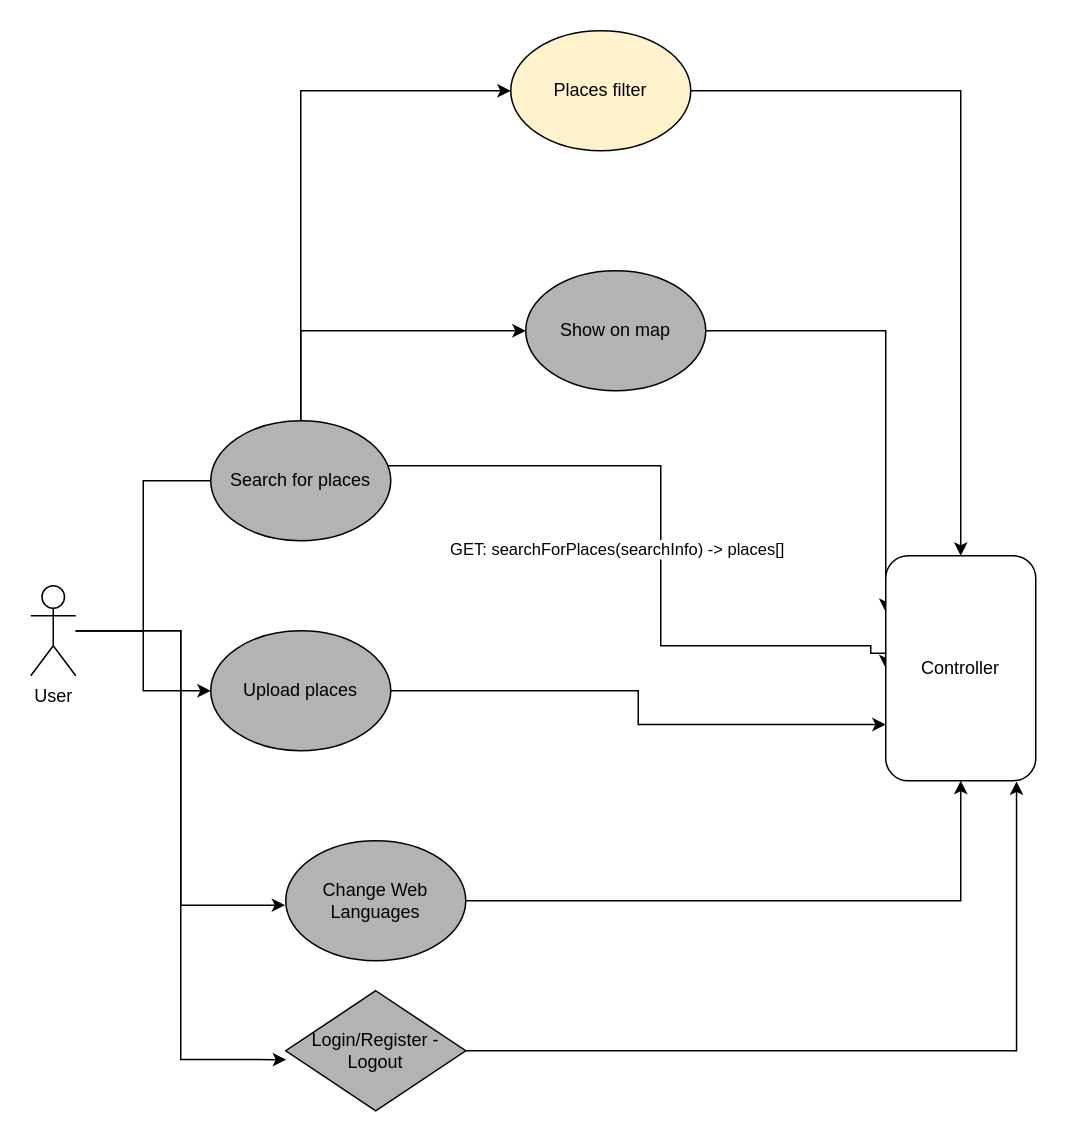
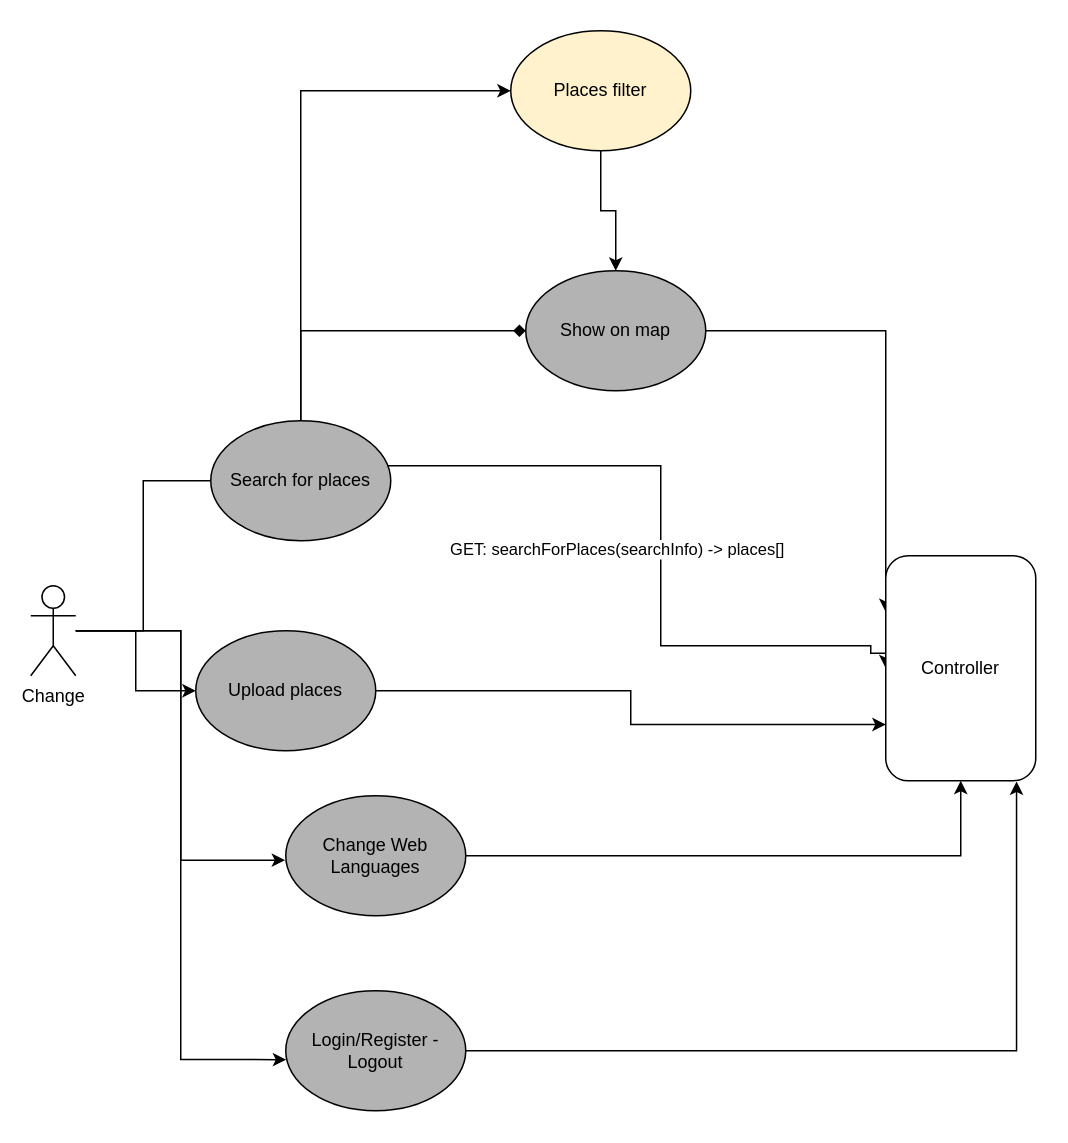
- <mxCell id="14" style="edgeStyle=orthogonalEdgeStyle;rounded=0;orthogonalLoop=1;jettySize=auto;html=1;" edge="1" parent="1" source="15" target="22"><mxGeometry relative="1" as="geometry" /></mxCell>
+ <mxCell id="14" style="edgeStyle=orthogonalEdgeStyle;rounded=0;orthogonalLoop=1;jettySize=auto;html=1;" edge="1" parent="1" source="15" target="17"><mxGeometry relative="1" as="geometry" /></mxCell>
- <mxCell id="7" style="edgeStyle=orthogonalEdgeStyle;rounded=0;orthogonalLoop=1;jettySize=auto;html=1;entryX=0;entryY=0.5;entryDx=0;entryDy=0;" edge="1" parent="1" source="11" target="17"><mxGeometry relative="1" as="geometry"><Array as="points"><mxPoint x="200" y="220" /></Array></mxGeometry></mxCell>
+ <mxCell id="7" style="edgeStyle=orthogonalEdgeStyle;rounded=0;orthogonalLoop=1;jettySize=auto;html=1;entryX=0;entryY=0.5;entryDx=0;entryDy=0;endArrow=diamond;" edge="1" parent="1" source="11" target="17"><mxGeometry relative="1" as="geometry"><Array as="points"><mxPoint x="200" y="220" /></Array></mxGeometry></mxCell>
- <mxCell id="13" value="Upload places" style="ellipse;whiteSpace=wrap;html=1;fillColor=#B3B3B3;" vertex="1" parent="1"><mxGeometry x="140" y="420" width="120" height="80" as="geometry" /></mxCell>
+ <mxCell id="13" value="Upload places" style="ellipse;whiteSpace=wrap;html=1;fillColor=#B3B3B3;" vertex="1" parent="1"><mxGeometry x="130" y="420" width="120" height="80" as="geometry" /></mxCell>
- <mxCell id="6" value="User" style="shape=umlActor;verticalLabelPosition=bottom;verticalAlign=top;html=1;outlineConnect=0;" vertex="1" parent="1"><mxGeometry x="20" y="390" width="30" height="60" as="geometry" /></mxCell>
+ <mxCell id="6" value="Change" style="shape=umlActor;verticalLabelPosition=bottom;verticalAlign=top;html=1;outlineConnect=0;" vertex="1" parent="1"><mxGeometry x="20" y="390" width="30" height="60" as="geometry" /></mxCell>
- <mxCell id="19" value="Change Web &lt;br&gt;Languages" style="ellipse;whiteSpace=wrap;html=1;fillColor=#B3B3B3;" vertex="1" parent="1"><mxGeometry x="190" y="560" width="120" height="80" as="geometry" /></mxCell>
+ <mxCell id="19" value="Change Web &lt;br&gt;Languages" style="ellipse;whiteSpace=wrap;html=1;fillColor=#B3B3B3;" vertex="1" parent="1"><mxGeometry x="190" y="530" width="120" height="80" as="geometry" /></mxCell>
- <mxCell id="21" value="Login/Register - Logout" style="rhombus;whiteSpace=wrap;html=1;fillColor=#B3B3B3;" vertex="1" parent="1"><mxGeometry x="190" y="660" width="120" height="80" as="geometry" /></mxCell>
+ <mxCell id="21" value="Login/Register - Logout" style="ellipse;whiteSpace=wrap;html=1;fillColor=#B3B3B3;" vertex="1" parent="1"><mxGeometry x="190" y="660" width="120" height="80" as="geometry" /></mxCell>
